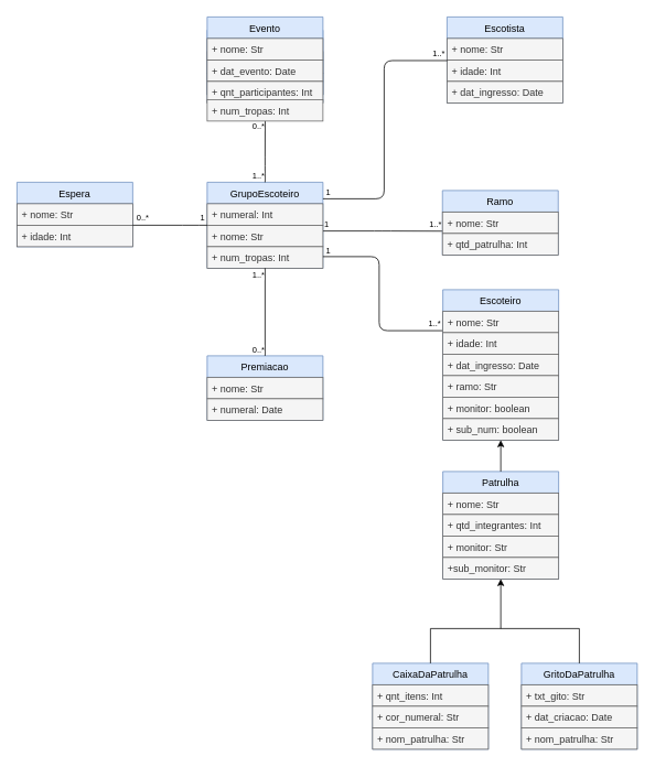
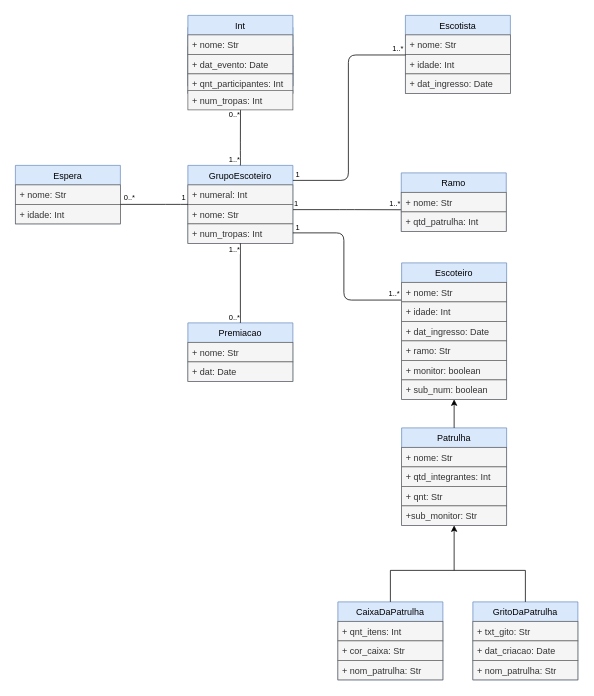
- <mxCell id="39" value="Evento" style="swimlane;fontStyle=0;childLayout=stackLayout;horizontal=1;startSize=26;fillColor=#dae8fc;horizontalStack=0;resizeParent=1;resizeParentMax=0;resizeLast=0;collapsible=1;marginBottom=0;strokeColor=#6c8ebf;" vertex="1" parent="1"><mxGeometry x="250" y="20" width="140" height="104" as="geometry" /></mxCell>
+ <mxCell id="39" value="Int" style="swimlane;fontStyle=0;childLayout=stackLayout;horizontal=1;startSize=26;fillColor=#dae8fc;horizontalStack=0;resizeParent=1;resizeParentMax=0;resizeLast=0;collapsible=1;marginBottom=0;strokeColor=#6c8ebf;" vertex="1" parent="1"><mxGeometry x="250" y="20" width="140" height="104" as="geometry" /></mxCell>
- <mxCell id="45" value="+ numeral: Date" style="text;strokeColor=#666666;fillColor=#f5f5f5;align=left;verticalAlign=top;spacingLeft=4;spacingRight=4;overflow=hidden;rotatable=0;points=[[0,0.5],[1,0.5]];portConstraint=eastwest;fontColor=#333333;" vertex="1" parent="43"><mxGeometry y="52" width="140" height="26" as="geometry" /></mxCell>
+ <mxCell id="45" value="+ dat: Date" style="text;strokeColor=#666666;fillColor=#f5f5f5;align=left;verticalAlign=top;spacingLeft=4;spacingRight=4;overflow=hidden;rotatable=0;points=[[0,0.5],[1,0.5]];portConstraint=eastwest;fontColor=#333333;" vertex="1" parent="43"><mxGeometry y="52" width="140" height="26" as="geometry" /></mxCell>
- <mxCell id="29" value="+ monitor: Str" style="text;strokeColor=#666666;fillColor=#f5f5f5;align=left;verticalAlign=top;spacingLeft=4;spacingRight=4;overflow=hidden;rotatable=0;points=[[0,0.5],[1,0.5]];portConstraint=eastwest;fontColor=#333333;" vertex="1" parent="26"><mxGeometry y="78" width="140" height="26" as="geometry" /></mxCell>
+ <mxCell id="29" value="+ qnt: Str" style="text;strokeColor=#666666;fillColor=#f5f5f5;align=left;verticalAlign=top;spacingLeft=4;spacingRight=4;overflow=hidden;rotatable=0;points=[[0,0.5],[1,0.5]];portConstraint=eastwest;fontColor=#333333;" vertex="1" parent="26"><mxGeometry y="78" width="140" height="26" as="geometry" /></mxCell>
- <mxCell id="33" value="+ cor_numeral: Str" style="text;strokeColor=#666666;fillColor=#f5f5f5;align=left;verticalAlign=top;spacingLeft=4;spacingRight=4;overflow=hidden;rotatable=0;points=[[0,0.5],[1,0.5]];portConstraint=eastwest;fontColor=#333333;" vertex="1" parent="31"><mxGeometry y="52" width="140" height="26" as="geometry" /></mxCell>
+ <mxCell id="33" value="+ cor_caixa: Str" style="text;strokeColor=#666666;fillColor=#f5f5f5;align=left;verticalAlign=top;spacingLeft=4;spacingRight=4;overflow=hidden;rotatable=0;points=[[0,0.5],[1,0.5]];portConstraint=eastwest;fontColor=#333333;" vertex="1" parent="31"><mxGeometry y="52" width="140" height="26" as="geometry" /></mxCell>
